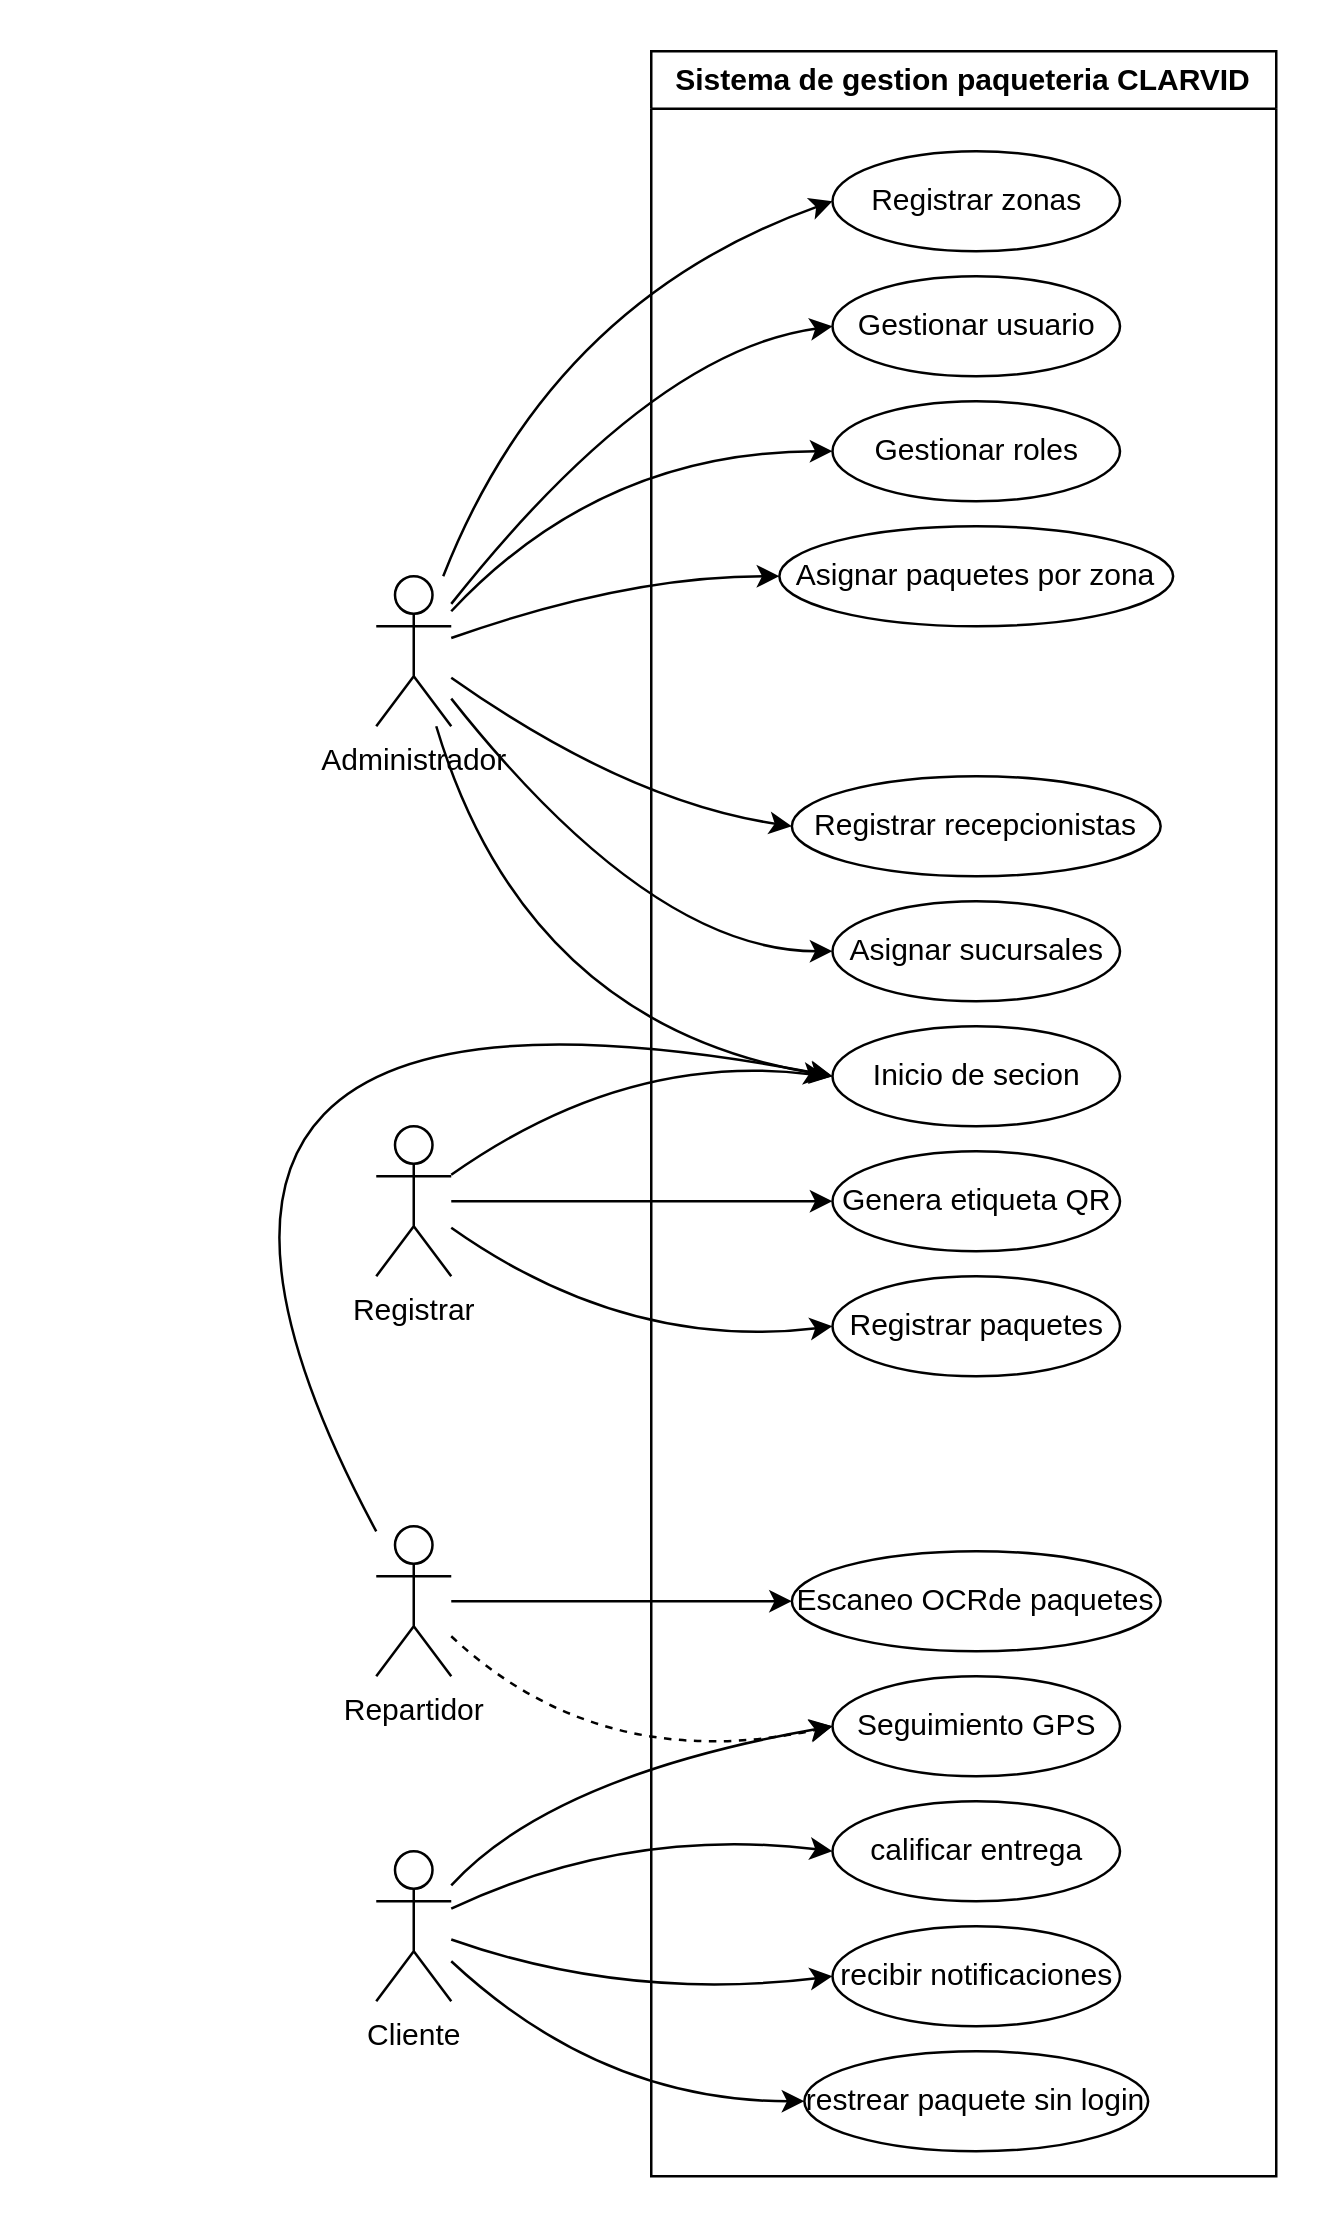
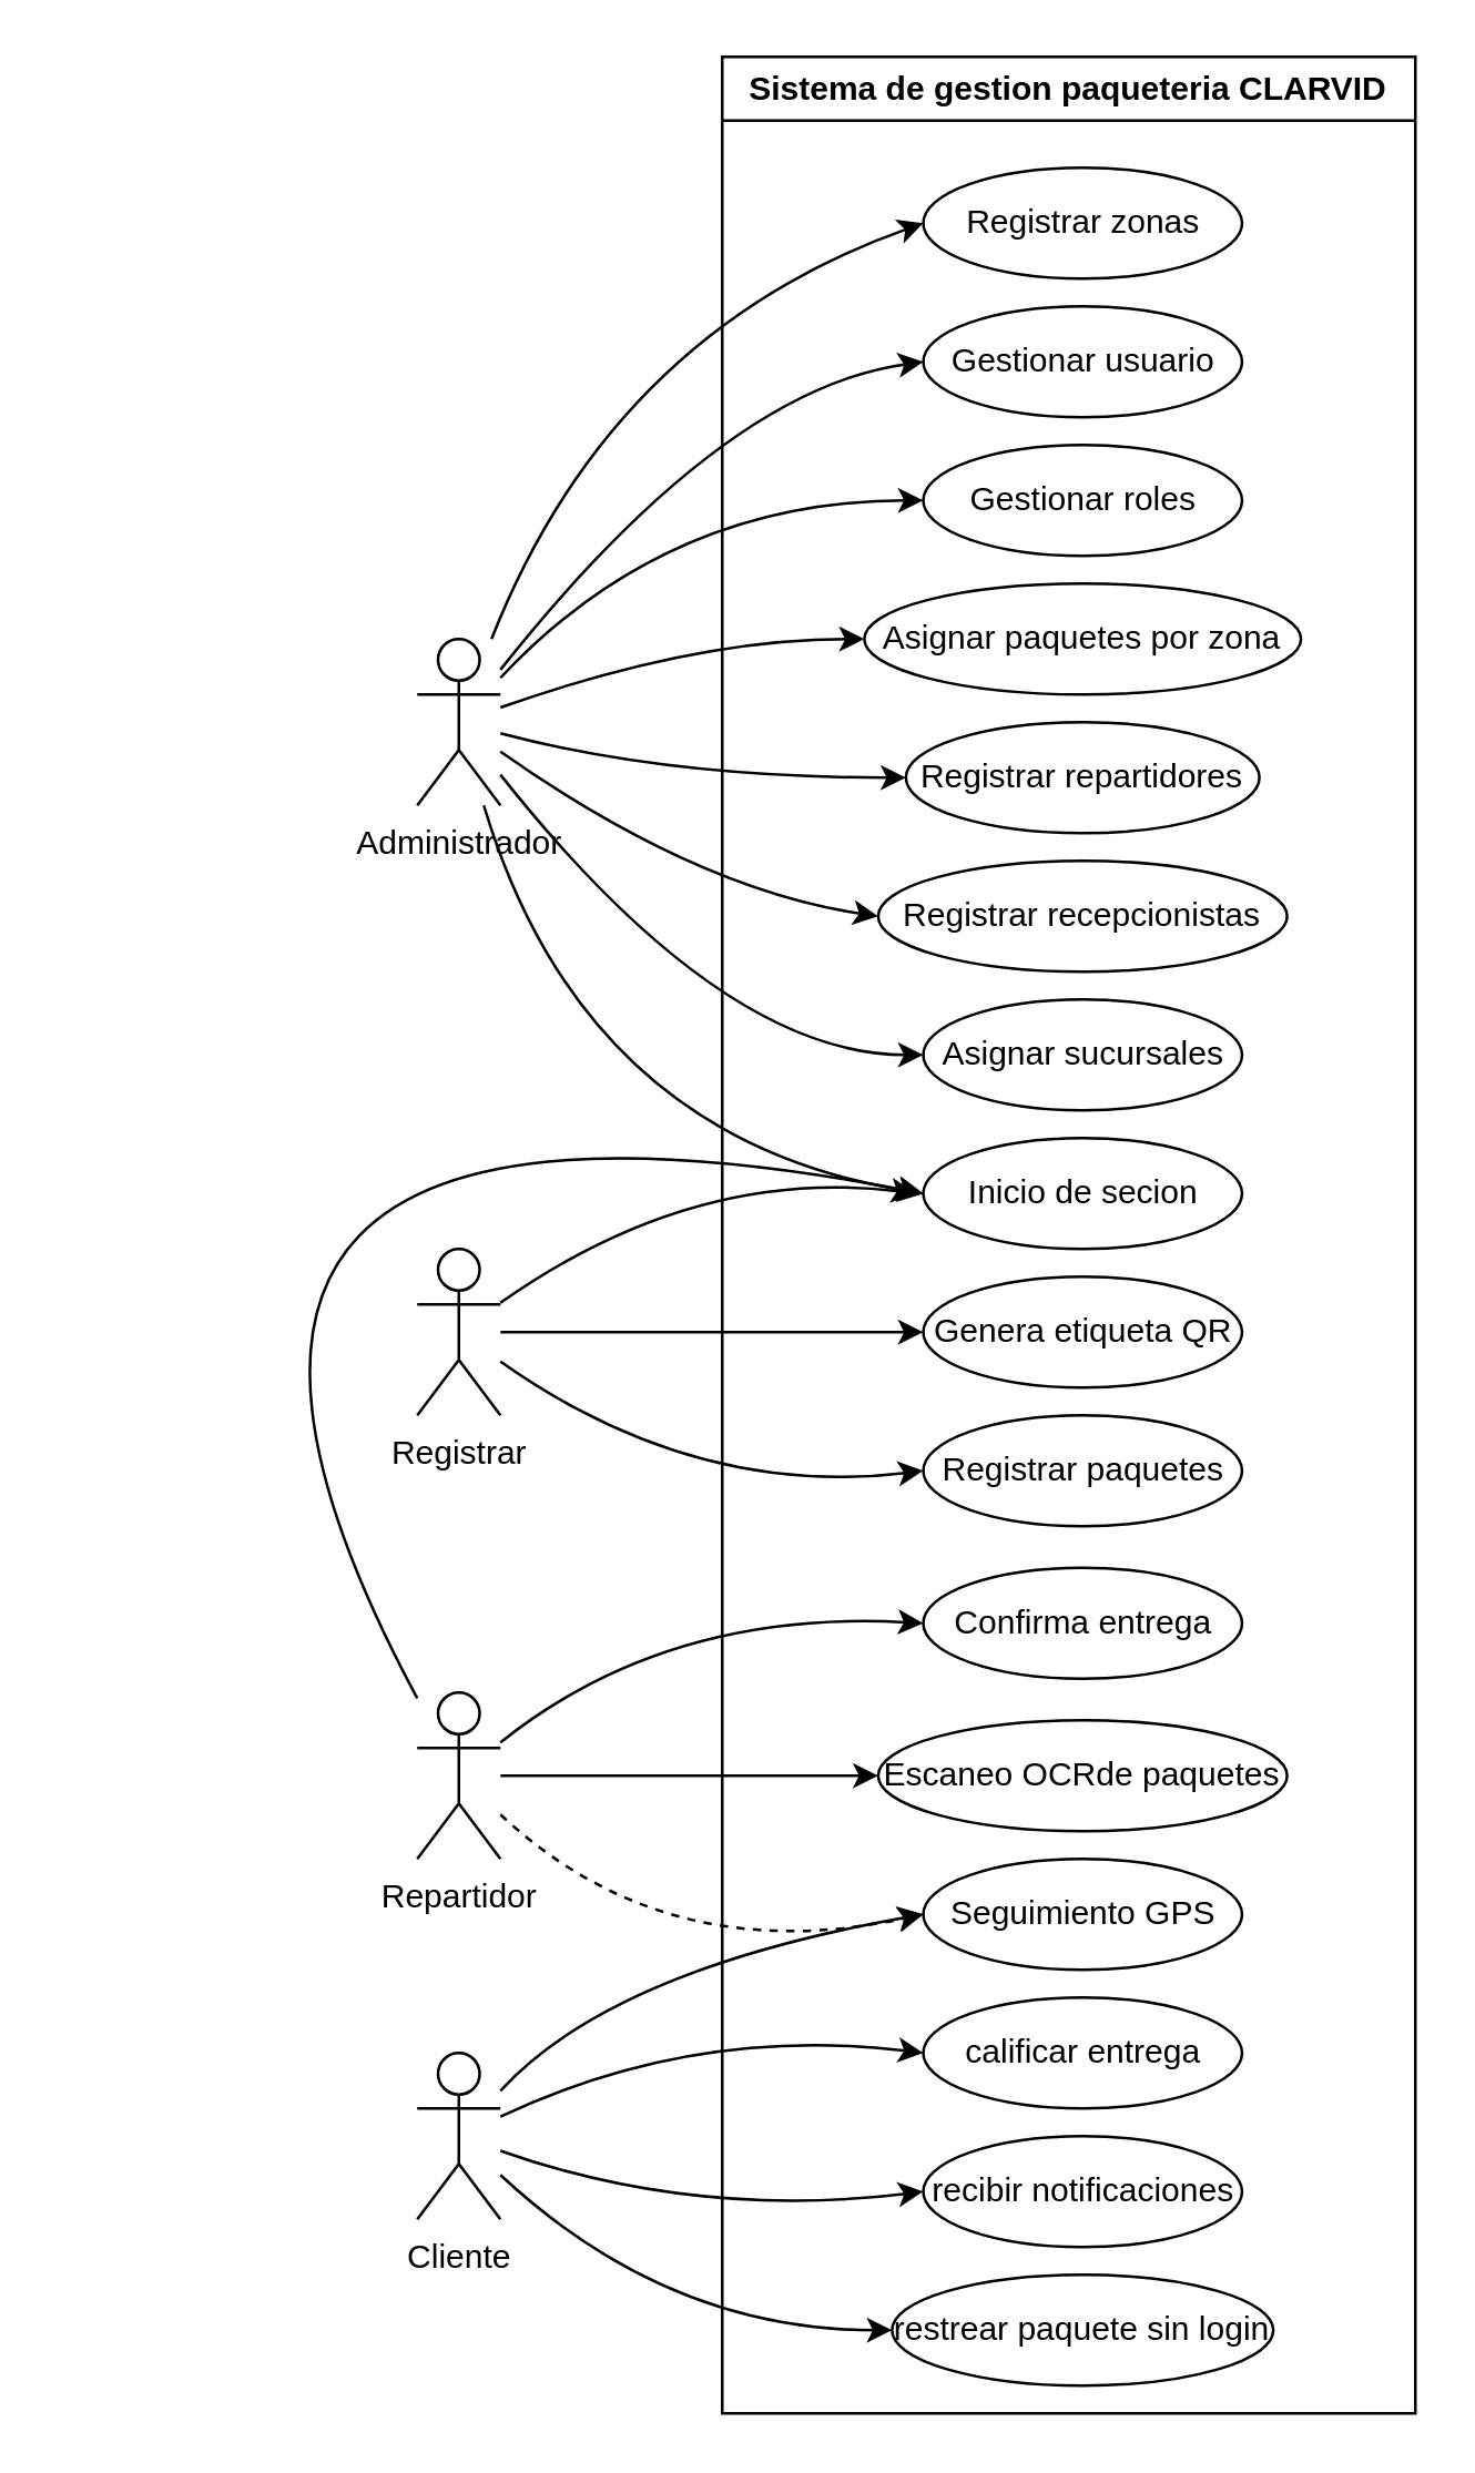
+ <mxCell id="27" value="" style="curved=1;endArrow=classic;html=1;rounded=0;entryX=0;entryY=0.5;entryDx=0;entryDy=0;" edge="1" parent="1" source="22" target="7"><mxGeometry width="50" height="50" relative="1" as="geometry"><mxPoint x="150" y="290" as="sourcePoint" /><mxPoint x="220.711" y="240" as="targetPoint" /><Array as="points"><mxPoint x="240" y="280" /></Array></mxGeometry></mxCell>
+ <mxCell id="7" value="Registrar repartidores" style="ellipse;whiteSpace=wrap;html=1;" vertex="1" parent="2"><mxGeometry x="66.25" y="240" width="127.5" height="40" as="geometry" /></mxCell>
+ <mxCell id="12" value="Confirma entrega" style="ellipse;whiteSpace=wrap;html=1;" vertex="1" parent="2"><mxGeometry x="72.5" y="545" width="115" height="40" as="geometry" /></mxCell>
+ <mxCell id="35" value="" style="curved=1;endArrow=classic;html=1;rounded=0;entryX=0;entryY=0.5;entryDx=0;entryDy=0;" edge="1" parent="1" source="20" target="12"><mxGeometry width="50" height="50" relative="1" as="geometry"><mxPoint x="180" y="690" as="sourcePoint" /><mxPoint x="250.711" y="640" as="targetPoint" /><Array as="points"><mxPoint x="240" y="580" /></Array></mxGeometry></mxCell>
